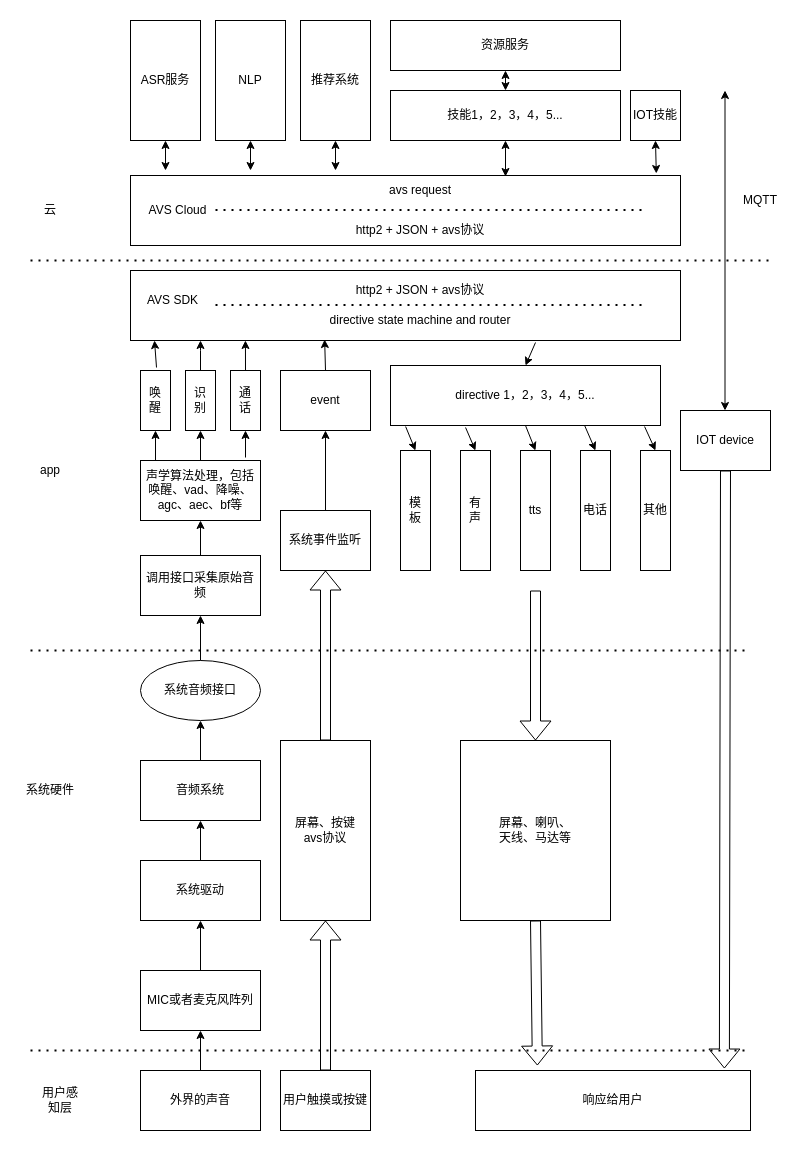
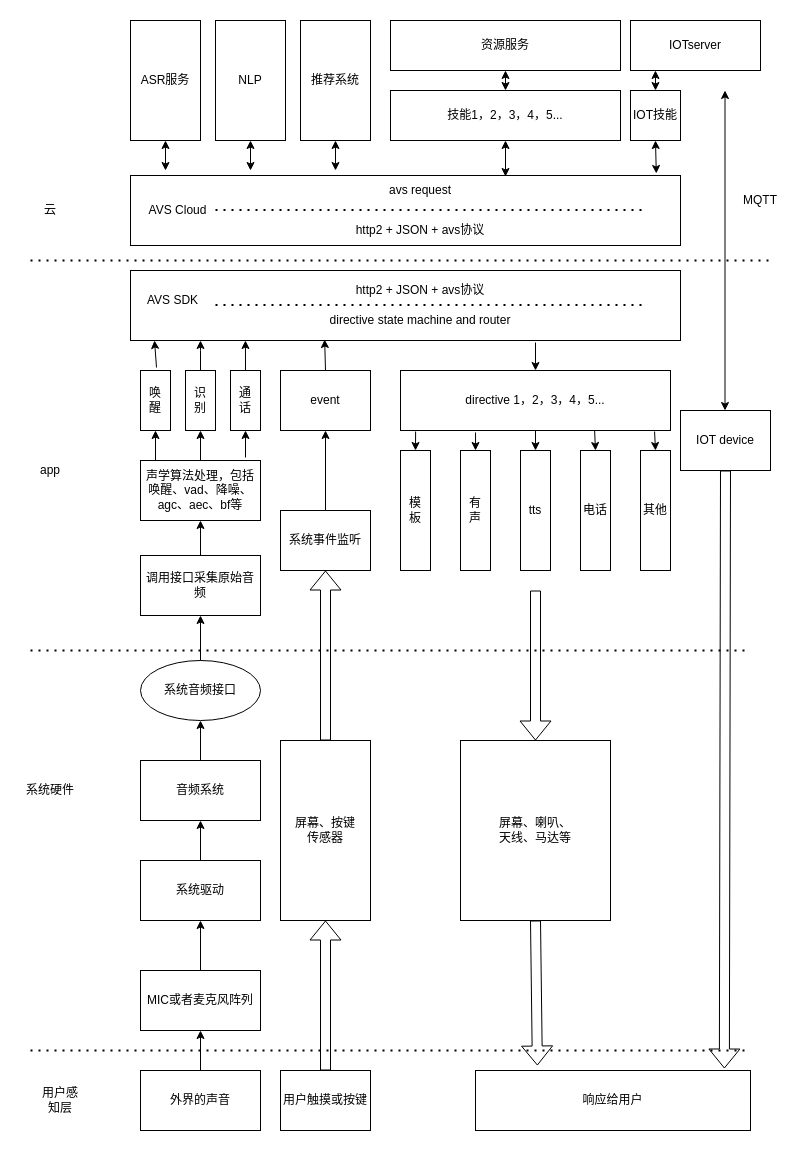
+ <mxCell id="51" value="IOTserver" style="rounded=0;whiteSpace=wrap;html=1;" vertex="1" parent="1"><mxGeometry x="630" y="20" width="130" height="50" as="geometry" /></mxCell>
+ <mxCell id="53" value="" style="endArrow=classic;startArrow=classic;html=1;entryX=0.192;entryY=1;entryDx=0;entryDy=0;exitX=0.5;exitY=0;exitDx=0;exitDy=0;entryPerimeter=0;" edge="1" parent="1" source="50" target="51"><mxGeometry width="50" height="50" relative="1" as="geometry"><mxPoint x="515" y="100" as="sourcePoint" /><mxPoint x="515" y="80" as="targetPoint" /></mxGeometry></mxCell>
- <mxCell id="57" value="directive 1，2，3，4，5..." style="rounded=0;whiteSpace=wrap;html=1;" vertex="1" parent="1"><mxGeometry x="390" y="365" width="270" height="60" as="geometry" /></mxCell>
+ <mxCell id="57" value="directive 1，2，3，4，5..." style="rounded=0;whiteSpace=wrap;html=1;" vertex="1" parent="1"><mxGeometry x="400" y="370" width="270" height="60" as="geometry" /></mxCell>
- <mxCell id="74" value="屏幕、按键&lt;br&gt;avs协议" style="rounded=0;whiteSpace=wrap;html=1;" vertex="1" parent="1"><mxGeometry x="280" y="740" width="90" height="180" as="geometry" /></mxCell>
+ <mxCell id="74" value="屏幕、按键&lt;br&gt;传感器" style="rounded=0;whiteSpace=wrap;html=1;" vertex="1" parent="1"><mxGeometry x="280" y="740" width="90" height="180" as="geometry" /></mxCell>
